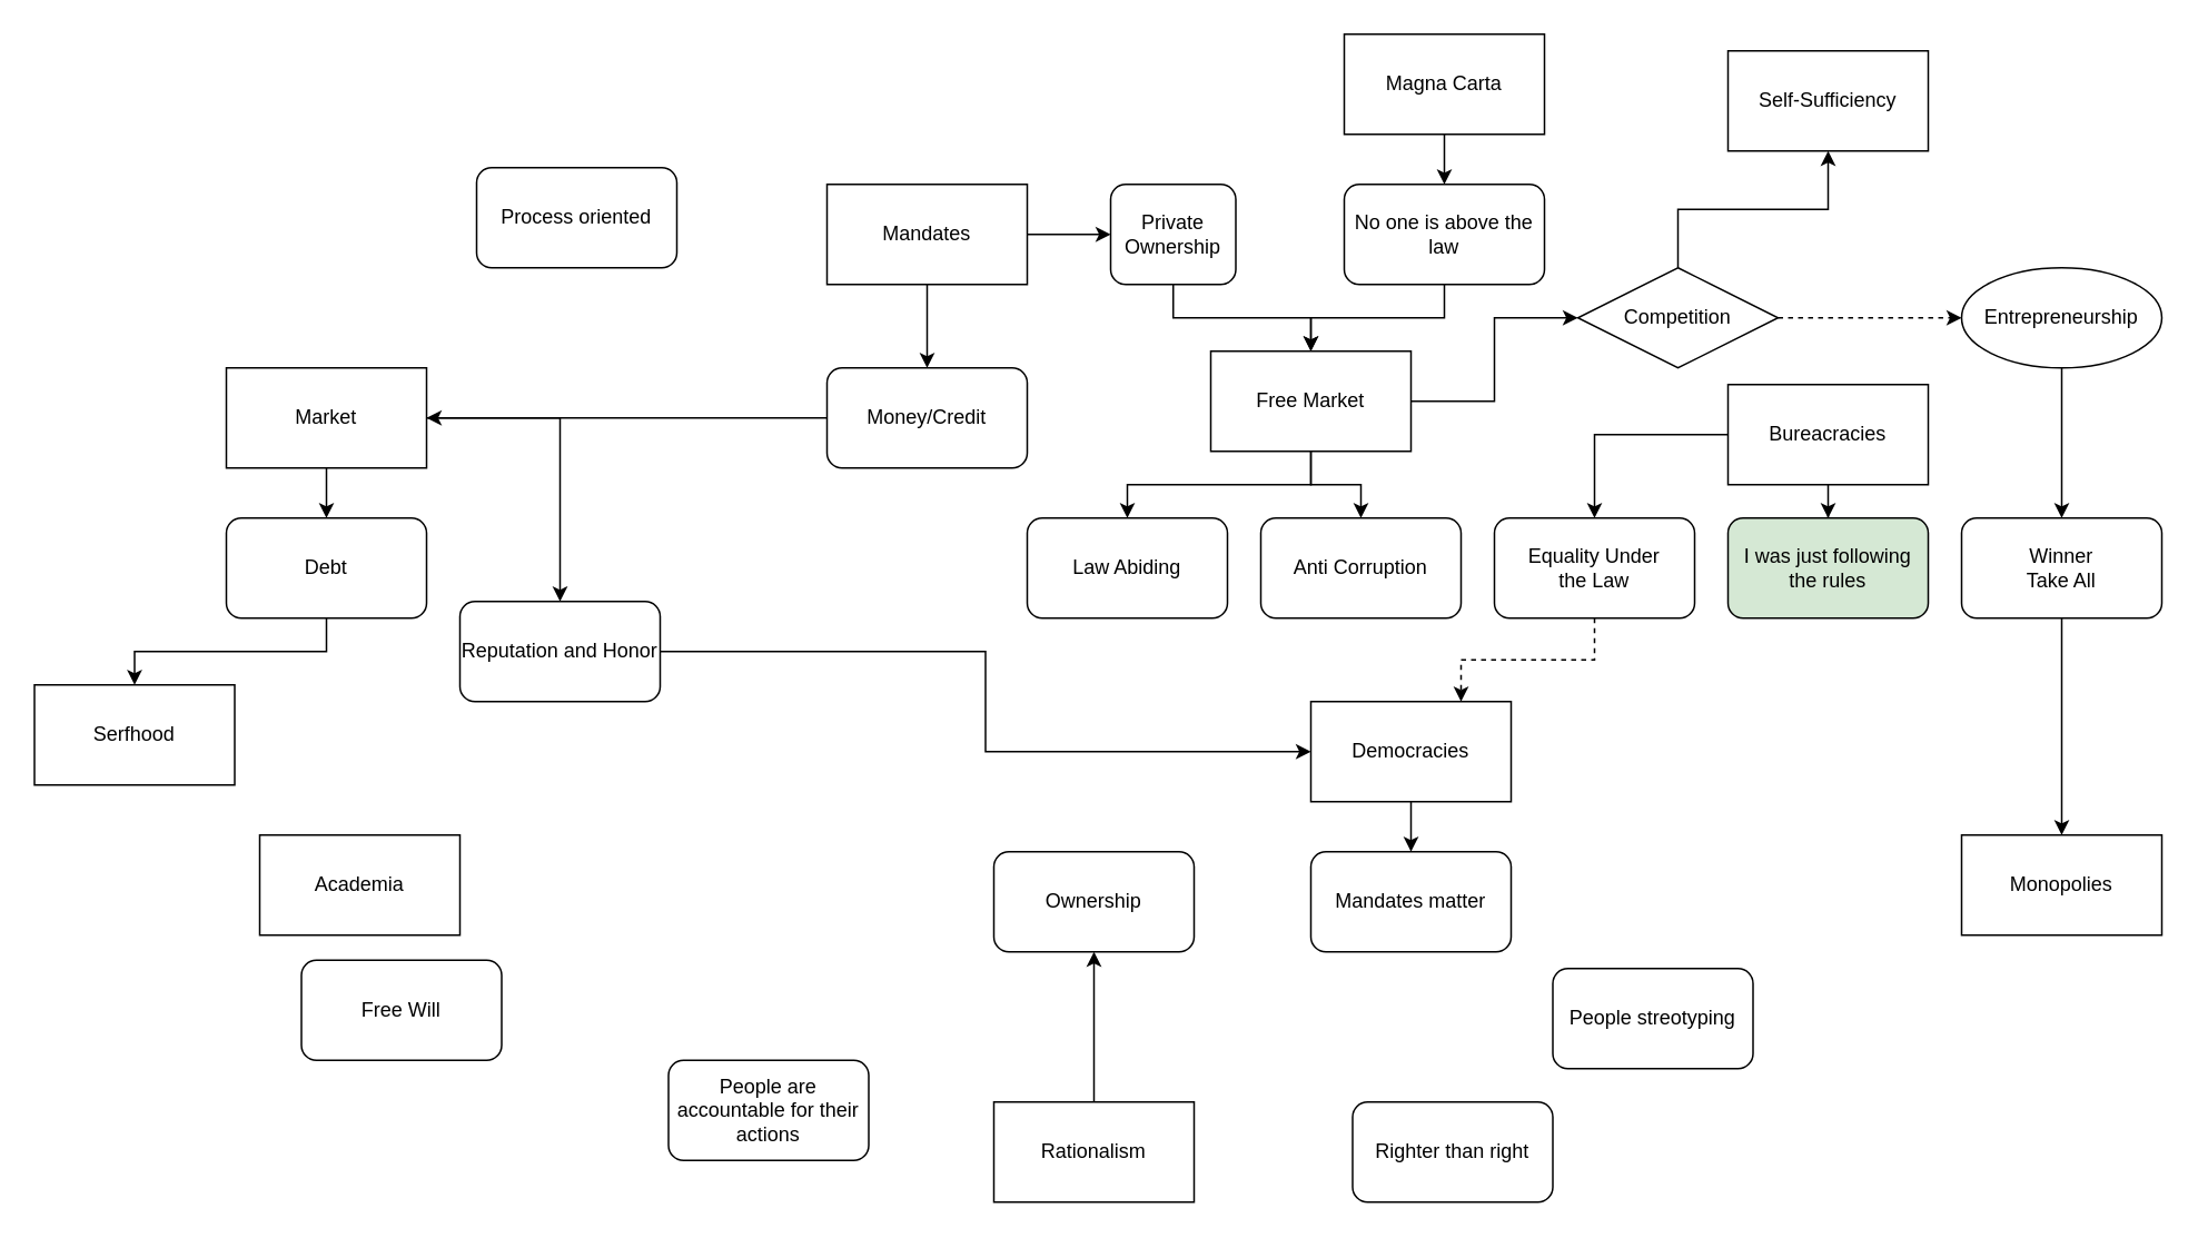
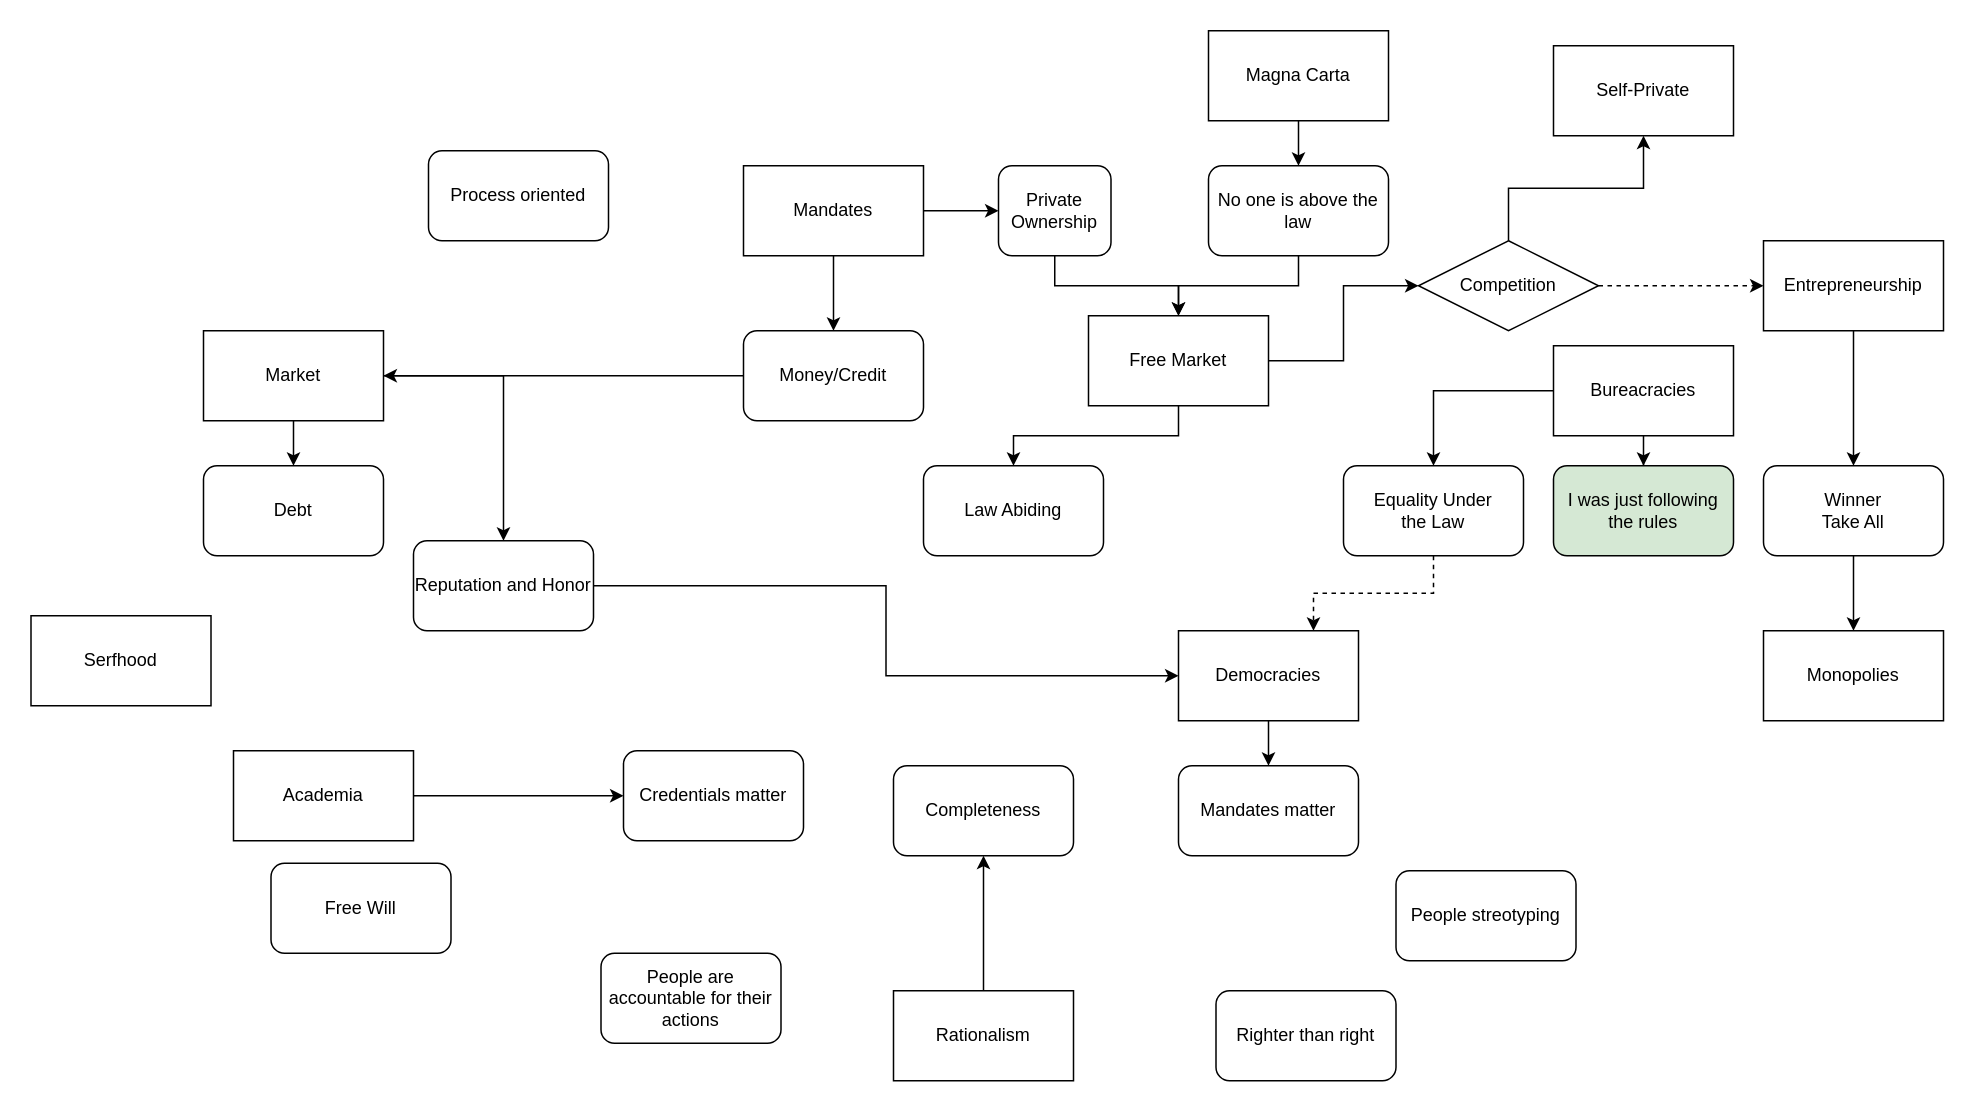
- <mxCell id="55" value="Self-Sufficiency" style="rounded=0;whiteSpace=wrap;html=1;" parent="1" vertex="1"><mxGeometry x="1035" y="30" width="120" height="60" as="geometry" /></mxCell>
+ <mxCell id="55" value="Self-Private" style="rounded=0;whiteSpace=wrap;html=1;" parent="1" vertex="1"><mxGeometry x="1035" y="30" width="120" height="60" as="geometry" /></mxCell>
- <mxCell id="48" value="Entrepreneurship" style="ellipse;whiteSpace=wrap;html=1;" parent="1" vertex="1"><mxGeometry x="1175" y="160" width="120" height="60" as="geometry" /></mxCell>
+ <mxCell id="48" value="Entrepreneurship" style="rounded=0;whiteSpace=wrap;html=1;" parent="1" vertex="1"><mxGeometry x="1175" y="160" width="120" height="60" as="geometry" /></mxCell>
- <mxCell id="27" value="" style="edgeStyle=orthogonalEdgeStyle;rounded=0;orthogonalLoop=1;jettySize=auto;html=1;" parent="1" source="30" target="9" edge="1"><mxGeometry relative="1" as="geometry" /></mxCell>
- <mxCell id="9" value="Anti Corruption" style="rounded=1;whiteSpace=wrap;html=1;" parent="1" vertex="1"><mxGeometry x="755" y="310" width="120" height="60" as="geometry" /></mxCell>
- <mxCell id="34" value="" style="edgeStyle=orthogonalEdgeStyle;rounded=0;orthogonalLoop=1;jettySize=auto;html=1;" parent="1" source="35" target="38" edge="1"><mxGeometry relative="1" as="geometry" /></mxCell>
+ <mxCell id="17" value="" style="edgeStyle=orthogonalEdgeStyle;rounded=0;orthogonalLoop=1;jettySize=auto;html=1;" parent="1" source="18" target="4" edge="1"><mxGeometry relative="1" as="geometry" /></mxCell>
+ <mxCell id="4" value="Credentials matter" style="rounded=1;whiteSpace=wrap;html=1;" parent="1" vertex="1"><mxGeometry x="415" y="500" width="120" height="60" as="geometry" /></mxCell>
- <mxCell id="54" value="Monopolies" style="rounded=0;whiteSpace=wrap;html=1;" parent="1" vertex="1"><mxGeometry x="1175" y="500" width="120" height="60" as="geometry" /></mxCell>
+ <mxCell id="54" value="Monopolies" style="rounded=0;whiteSpace=wrap;html=1;" parent="1" vertex="1"><mxGeometry x="1175" y="420" width="120" height="60" as="geometry" /></mxCell>
- <mxCell id="8" value="Ownership" style="rounded=1;whiteSpace=wrap;html=1;" parent="1" vertex="1"><mxGeometry x="595" y="510" width="120" height="60" as="geometry" /></mxCell>
+ <mxCell id="8" value="Completeness" style="rounded=1;whiteSpace=wrap;html=1;" parent="1" vertex="1"><mxGeometry x="595" y="510" width="120" height="60" as="geometry" /></mxCell>
